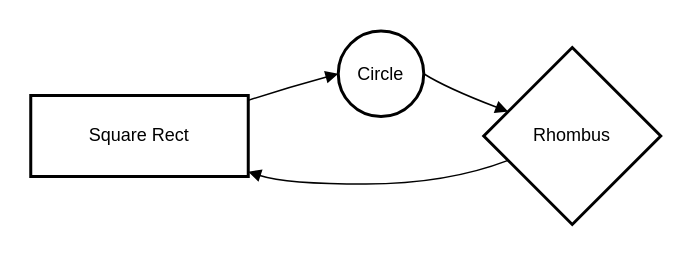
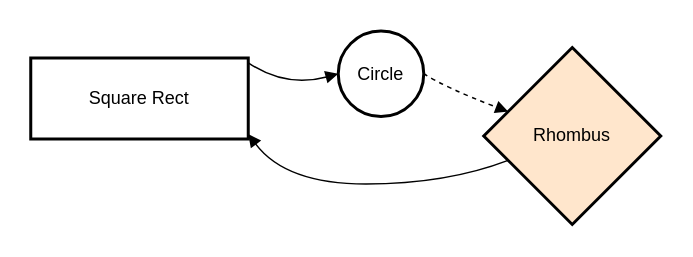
- <mxCell id="6" value="" style="curved=1;startArrow=none;endArrow=block;exitX=1;exitY=0.5;entryX=0;entryY=0.31;" edge="1" parent="1" source="3" target="4"><mxGeometry relative="1" as="geometry"><Array as="points"><mxPoint x="297" y="58" /></Array></mxGeometry></mxCell>
+ <mxCell id="6" value="" style="curved=1;startArrow=none;endArrow=block;exitX=1;exitY=0.5;entryX=0;entryY=0.31;dashed=1;" edge="1" parent="1" source="3" target="4"><mxGeometry relative="1" as="geometry"><Array as="points"><mxPoint x="297" y="58" /></Array></mxGeometry></mxCell>
- <mxCell id="2" value="Square Rect" style="whiteSpace=wrap;strokeWidth=2;" vertex="1" parent="1"><mxGeometry x="20" y="63" width="145" height="54" as="geometry" /></mxCell>
+ <mxCell id="2" value="Square Rect" style="whiteSpace=wrap;strokeWidth=2;" vertex="1" parent="1"><mxGeometry x="20" y="38" width="145" height="54" as="geometry" /></mxCell>
- <mxCell id="4" value="Rhombus" style="rhombus;strokeWidth=2;whiteSpace=wrap;" vertex="1" parent="1"><mxGeometry x="322" y="31" width="118" height="118" as="geometry" /></mxCell>
+ <mxCell id="4" value="Rhombus" style="rhombus;strokeWidth=2;whiteSpace=wrap;fillColor=#ffe6cc;" vertex="1" parent="1"><mxGeometry x="322" y="31" width="118" height="118" as="geometry" /></mxCell>
